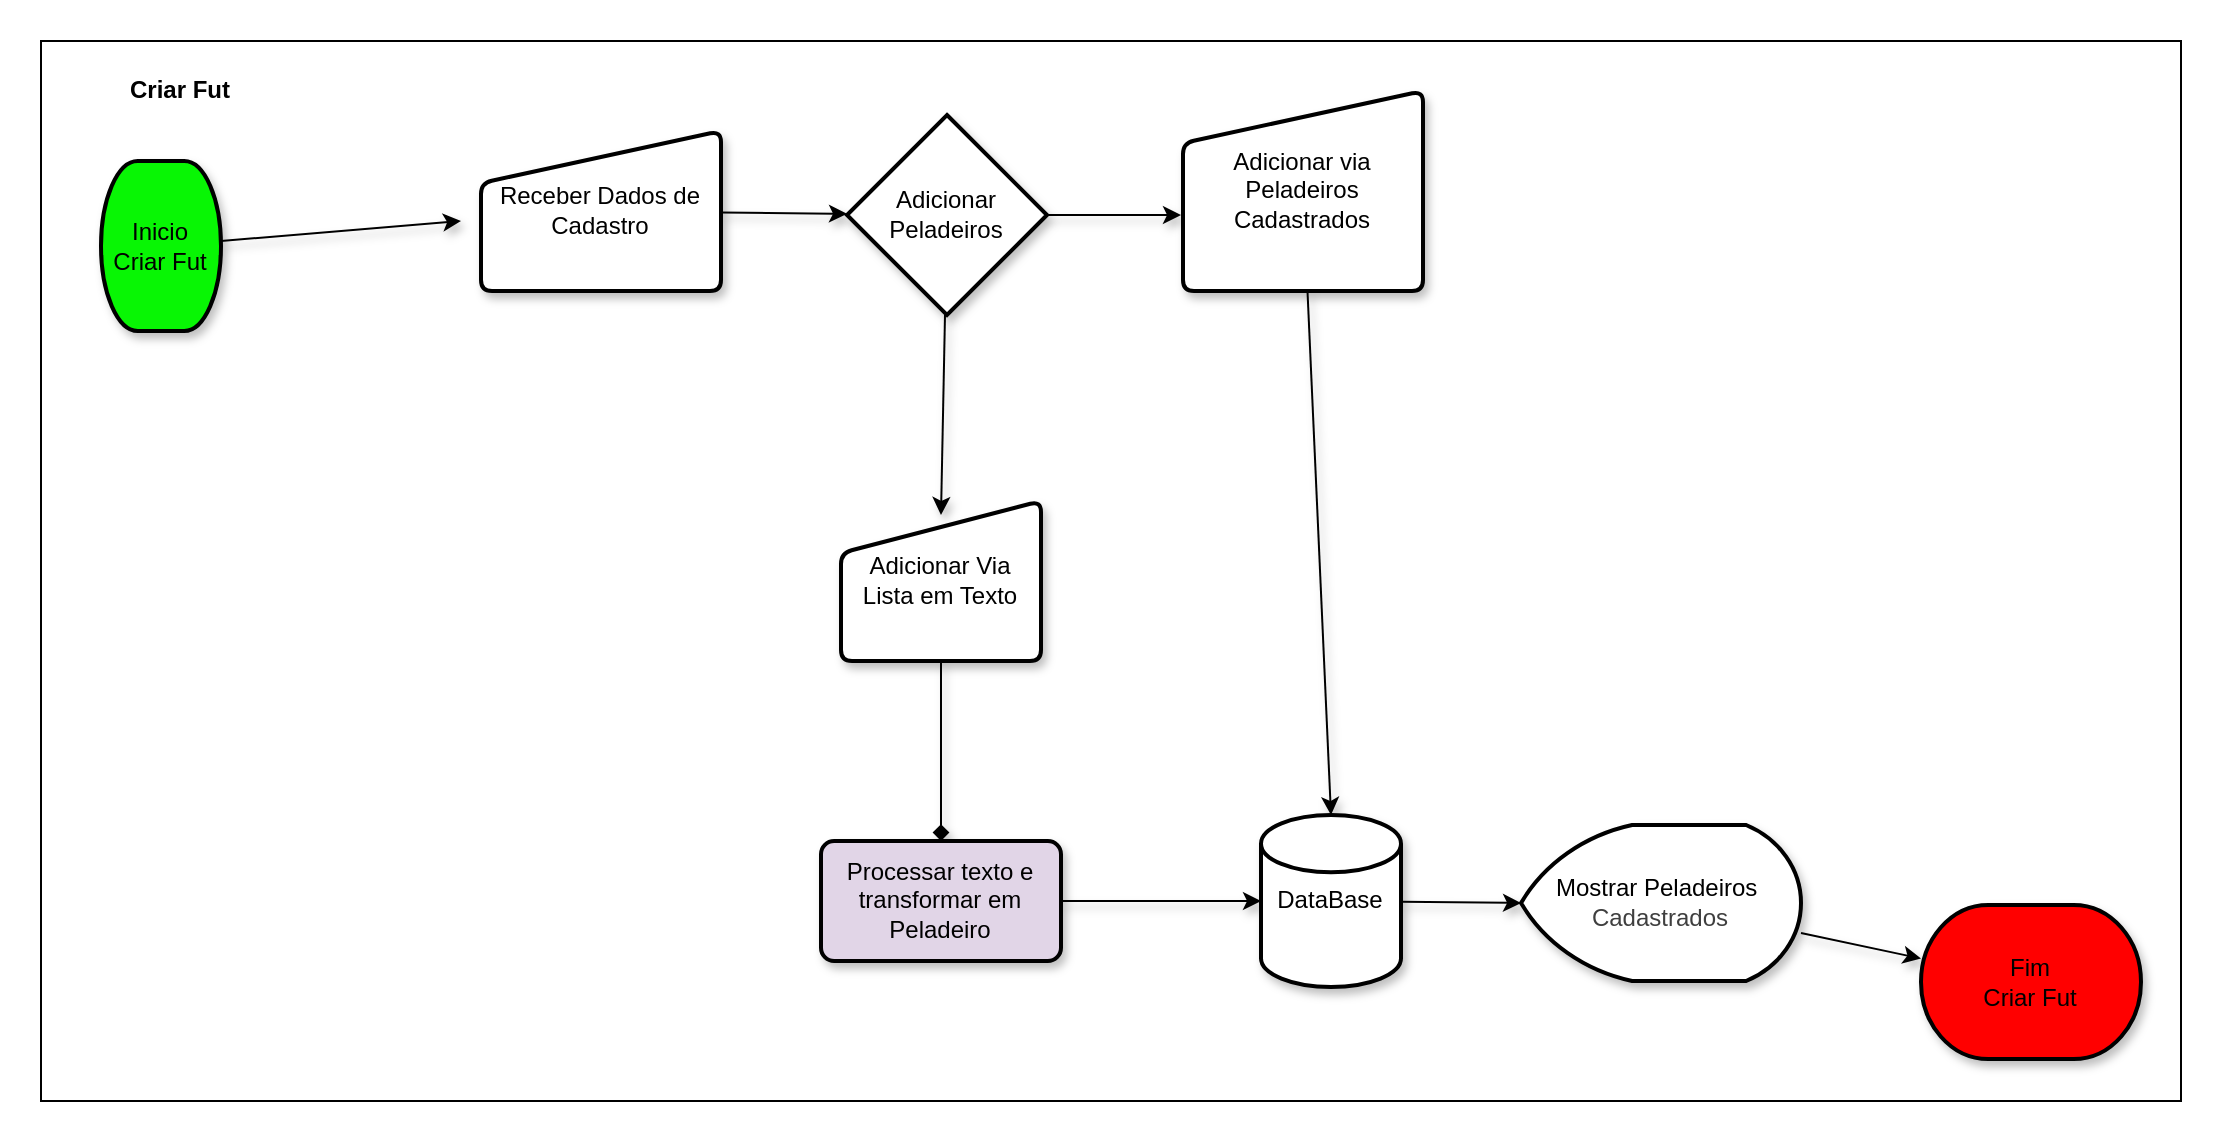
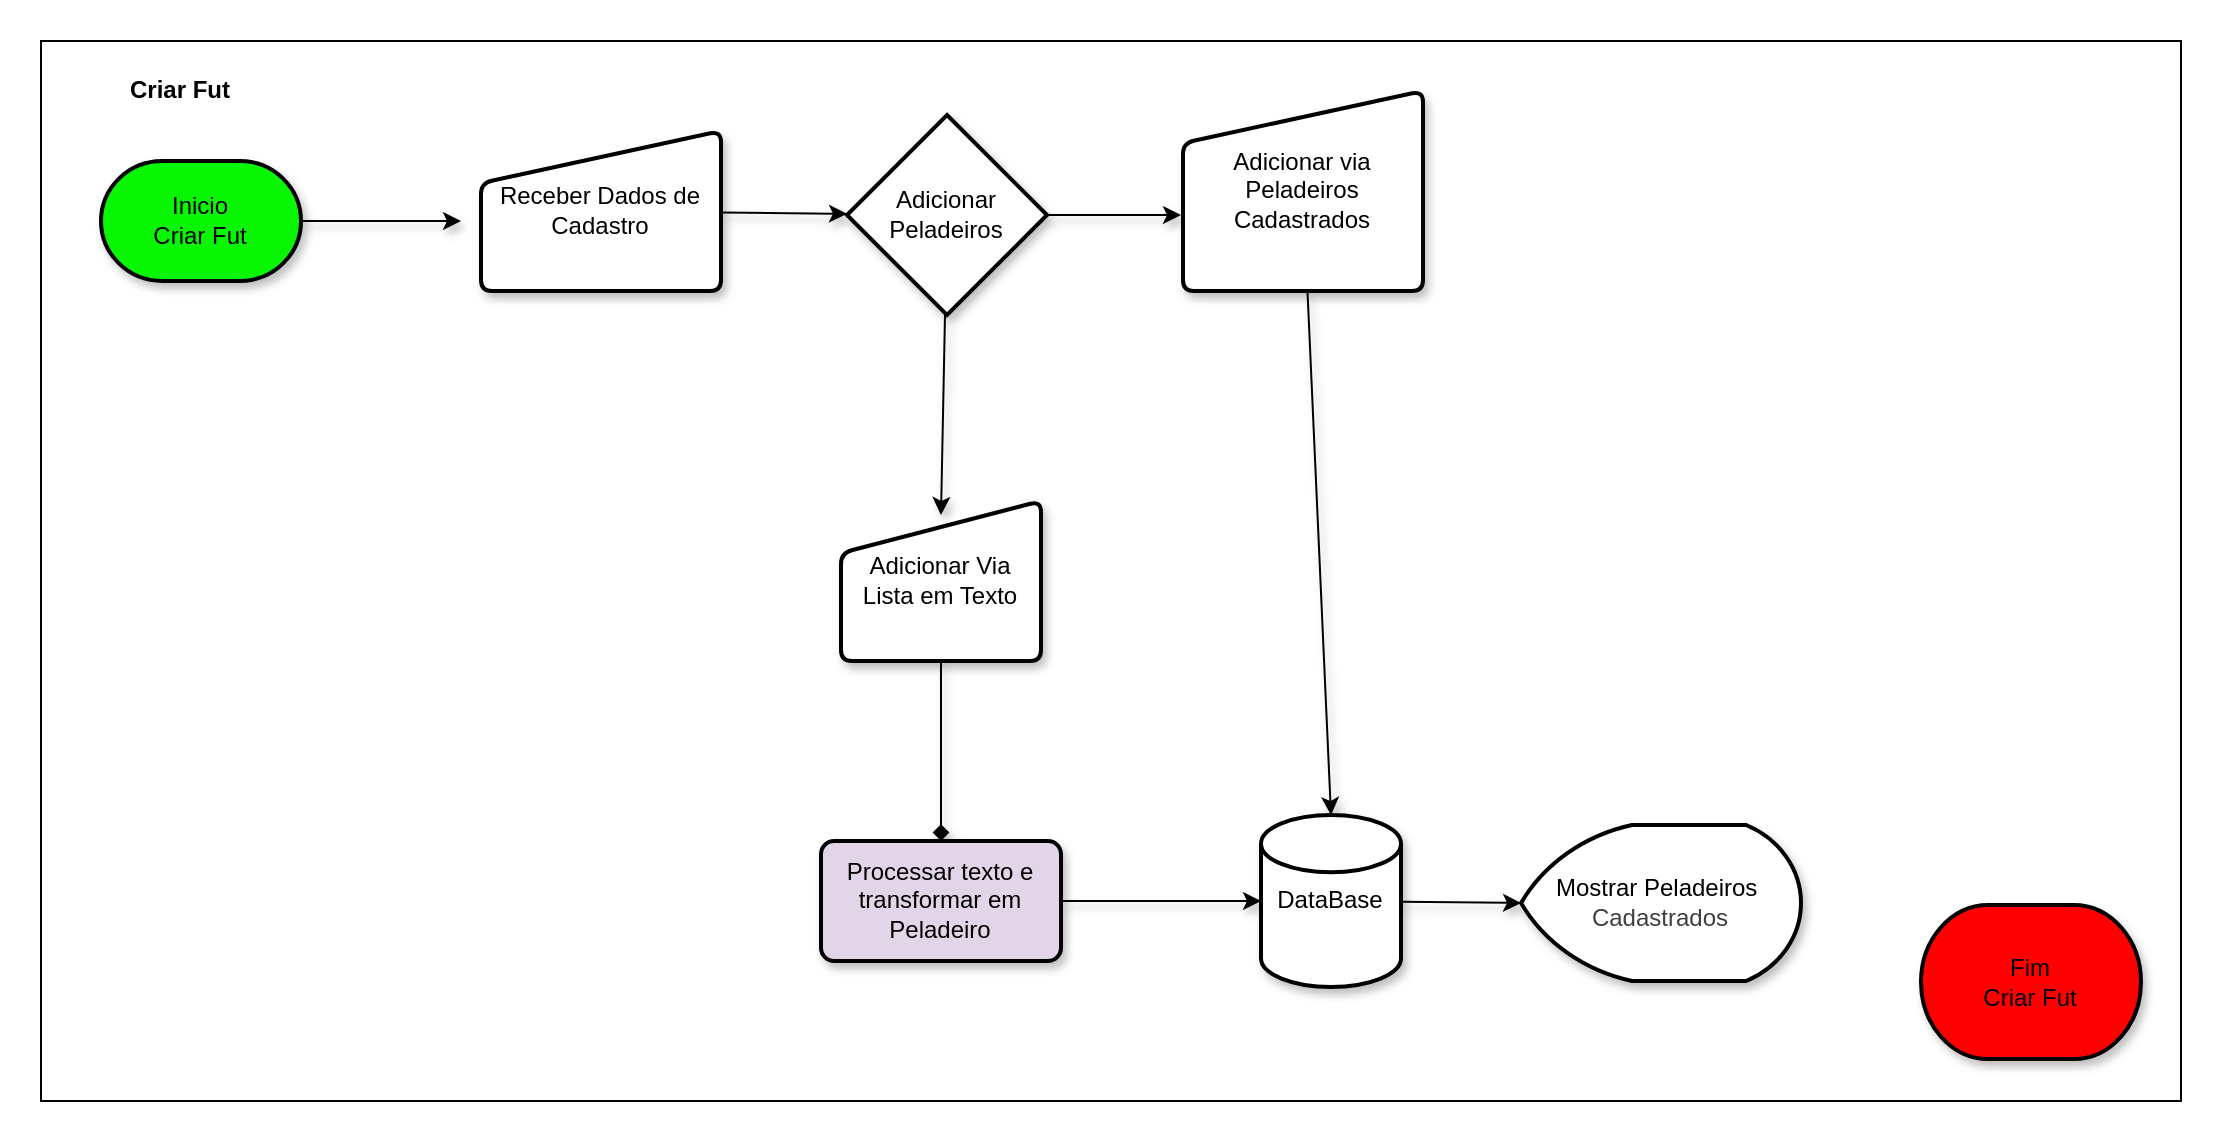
- <mxCell id="4" value="Inicio&lt;div&gt;Criar Fut&lt;/div&gt;" style="strokeWidth=2;html=1;shape=mxgraph.flowchart.terminator;whiteSpace=wrap;fillColor=light-dark(#08f604, #ededed);shadow=1;" vertex="1" parent="1"><mxGeometry x="50" y="80" width="60" height="85" as="geometry" /></mxCell>
+ <mxCell id="4" value="Inicio&lt;div&gt;Criar Fut&lt;/div&gt;" style="strokeWidth=2;html=1;shape=mxgraph.flowchart.terminator;whiteSpace=wrap;fillColor=light-dark(#08f604, #ededed);shadow=1;" vertex="1" parent="1"><mxGeometry x="50" y="80" width="100" height="60" as="geometry" /></mxCell>
- <mxCell id="18" value="" style="edgeStyle=none;html=1;shadow=1;" edge="1" parent="1" source="19" target="20"><mxGeometry relative="1" as="geometry" /></mxCell>
